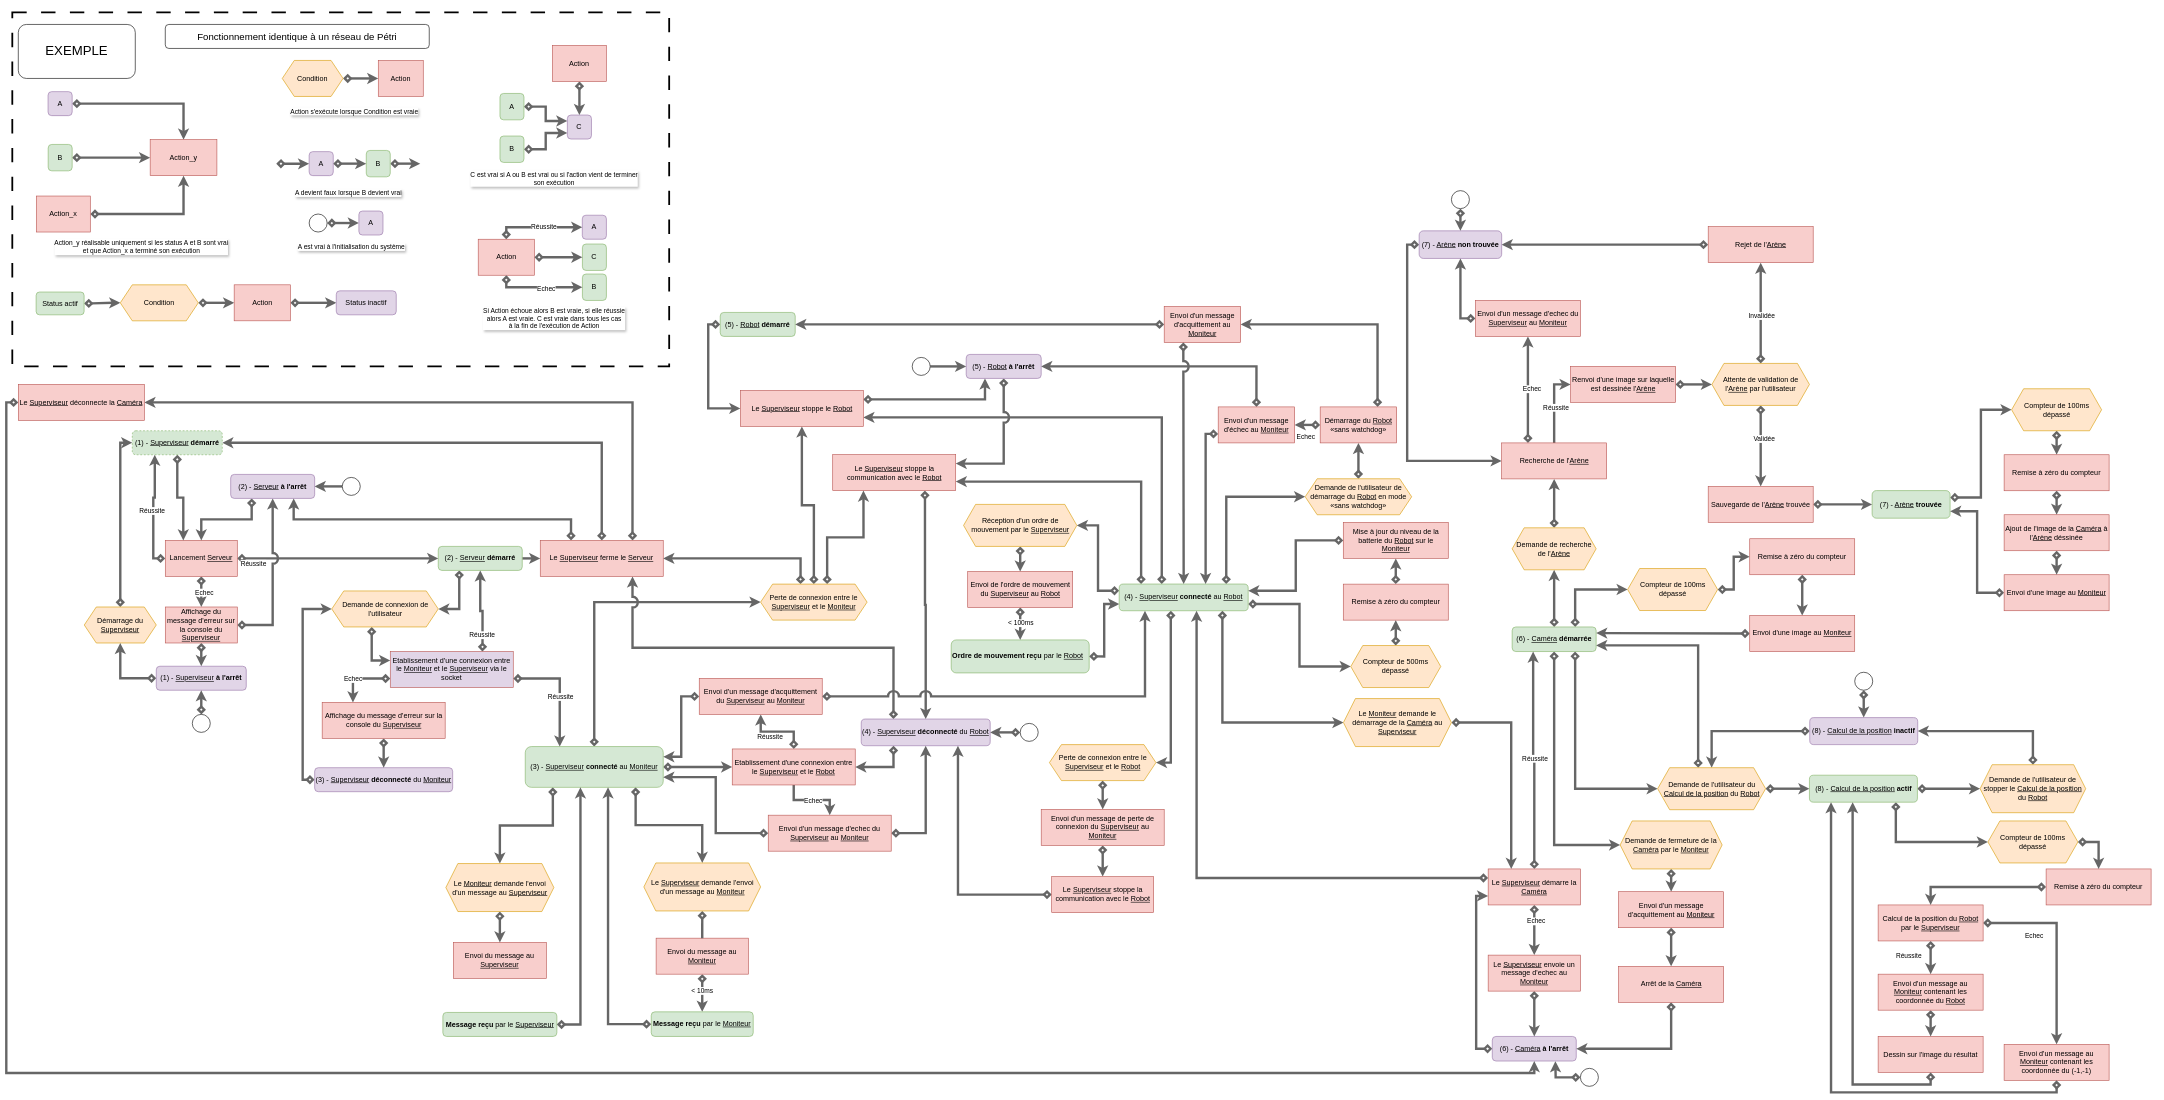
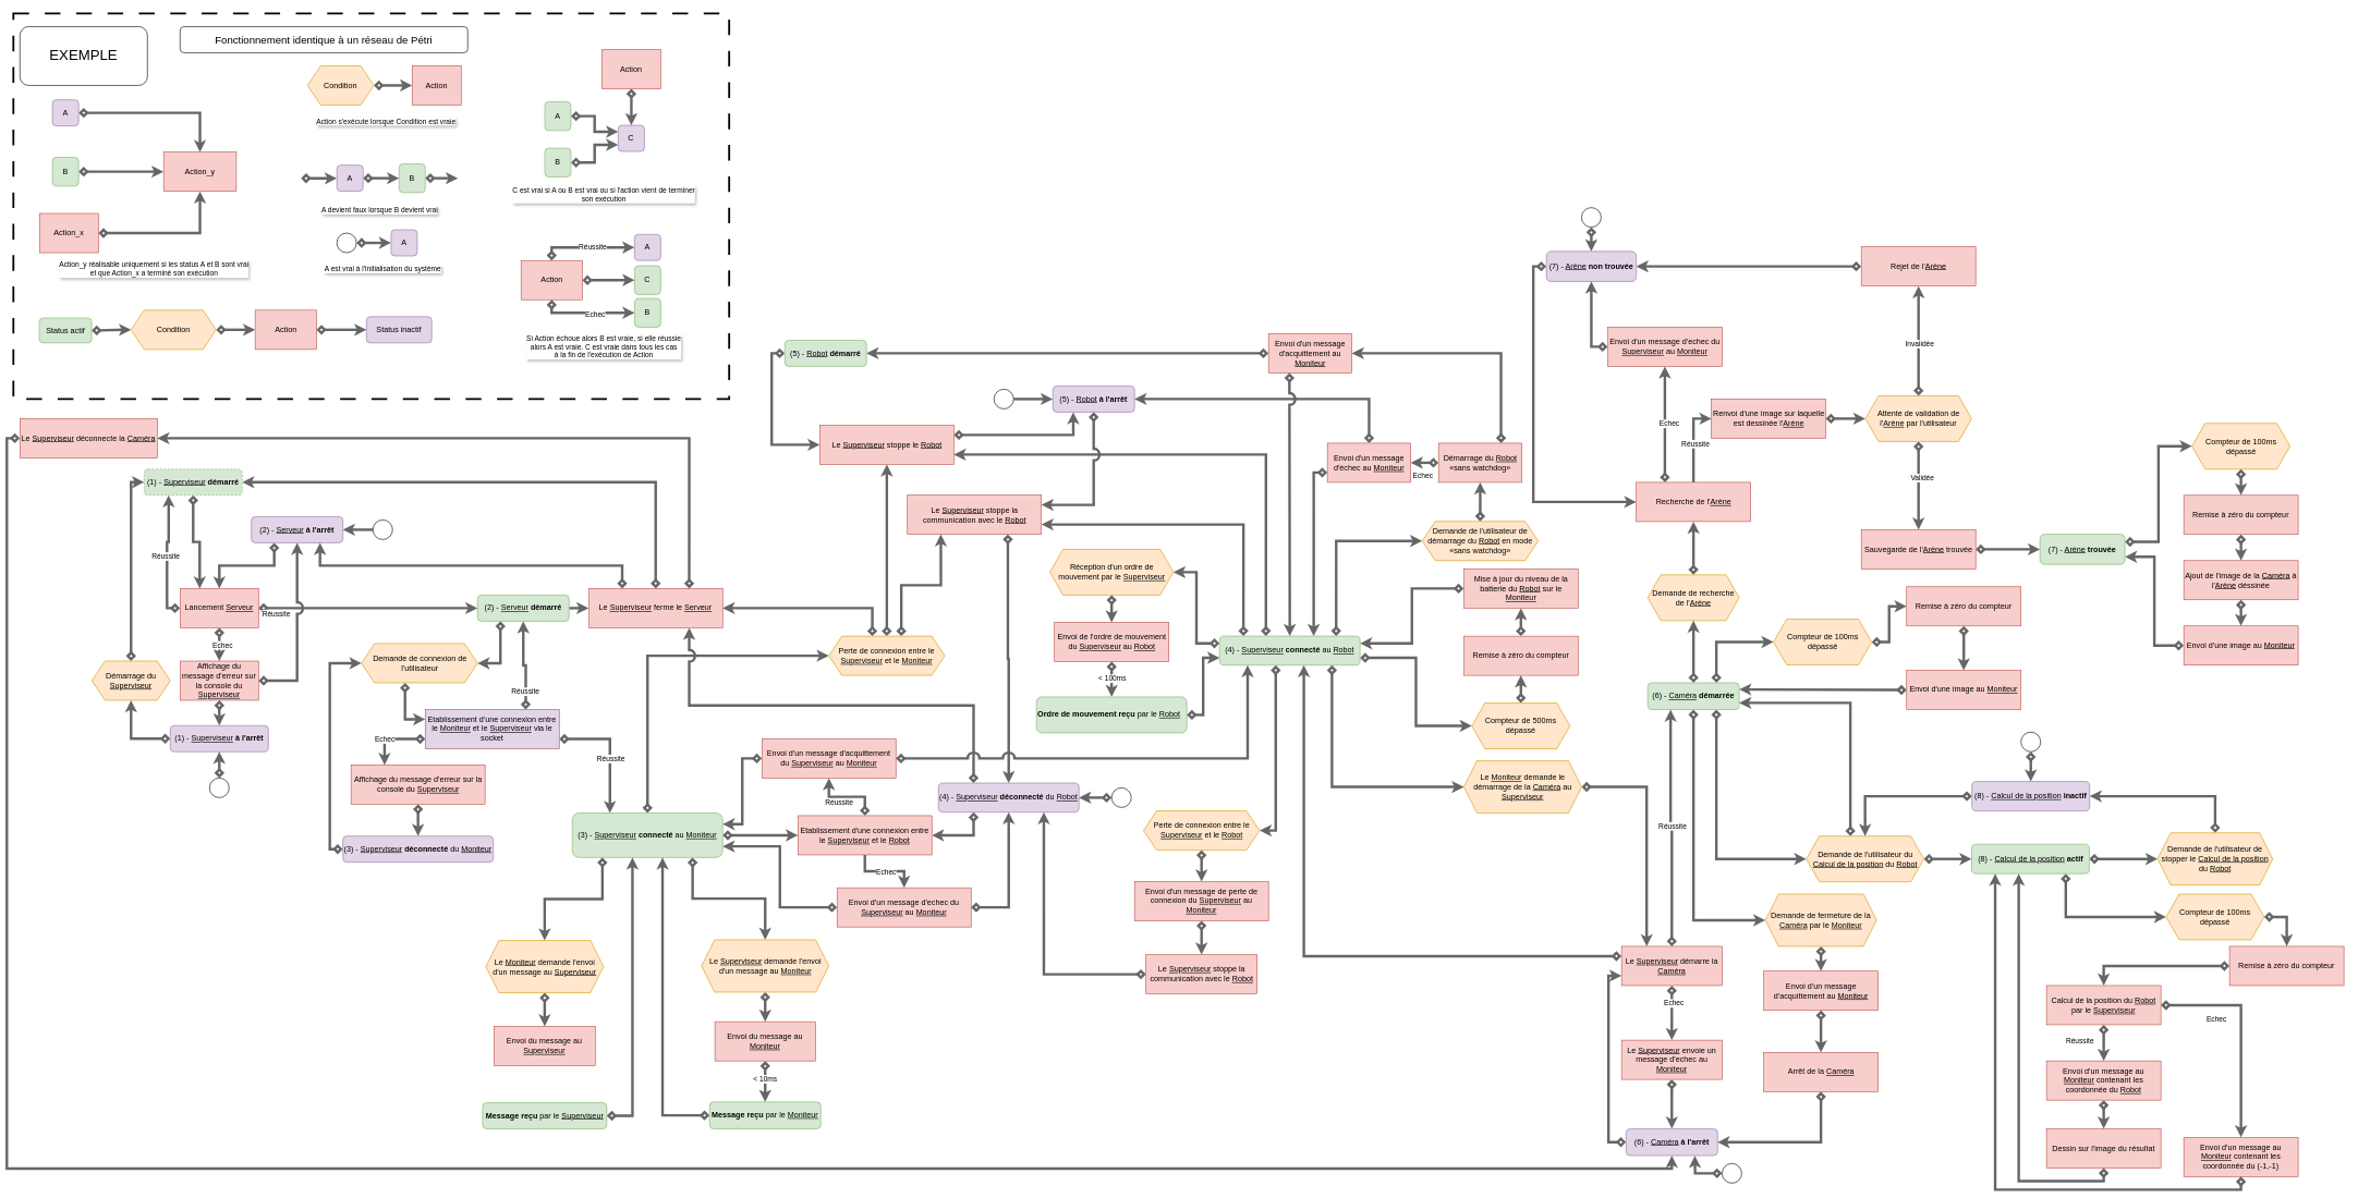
- <mxCell id="67" value="Le &lt;u&gt;Superviseur&lt;/u&gt; stoppe le &lt;u&gt;Robot&lt;/u&gt;" style="rounded=0;whiteSpace=wrap;html=1;fillColor=#f8cecc;strokeColor=#b85450;" parent="1" vertex="1"><mxGeometry x="1233.56" y="650" width="205" height="60" as="geometry" /></mxCell>
+ <mxCell id="67" value="Le &lt;u&gt;Superviseur&lt;/u&gt; stoppe le &lt;u&gt;Robot&lt;/u&gt;" style="rounded=0;whiteSpace=wrap;html=1;fillColor=#f8cecc;strokeColor=#b85450;" parent="1" vertex="1"><mxGeometry x="1253.56" y="650" width="205" height="60" as="geometry" /></mxCell>
- <mxCell id="90" style="edgeStyle=orthogonalEdgeStyle;rounded=0;orthogonalLoop=1;jettySize=auto;html=1;exitX=0.5;exitY=1;exitDx=0;exitDy=0;entryX=0.5;entryY=0;entryDx=0;entryDy=0;strokeColor=#666666;strokeWidth=4;align=center;verticalAlign=middle;fontFamily=Helvetica;fontSize=11;fontColor=default;labelBackgroundColor=default;elbow=vertical;jumpStyle=arc;jumpSize=12;endArrow=none;fillColor=#f5f5f5;startArrow=diamond;startFill=0;" parent="1" source="91" target="86" edge="1"><mxGeometry relative="1" as="geometry" /></mxCell>
+ <mxCell id="90" style="edgeStyle=orthogonalEdgeStyle;rounded=0;orthogonalLoop=1;jettySize=auto;html=1;exitX=0.5;exitY=1;exitDx=0;exitDy=0;entryX=0.5;entryY=0;entryDx=0;entryDy=0;strokeColor=#666666;strokeWidth=4;align=center;verticalAlign=middle;fontFamily=Helvetica;fontSize=11;fontColor=default;labelBackgroundColor=default;elbow=vertical;jumpStyle=arc;jumpSize=12;endArrow=classic;fillColor=#f5f5f5;startArrow=diamond;startFill=0;" parent="1" source="91" target="86" edge="1"><mxGeometry relative="1" as="geometry" /></mxCell>
